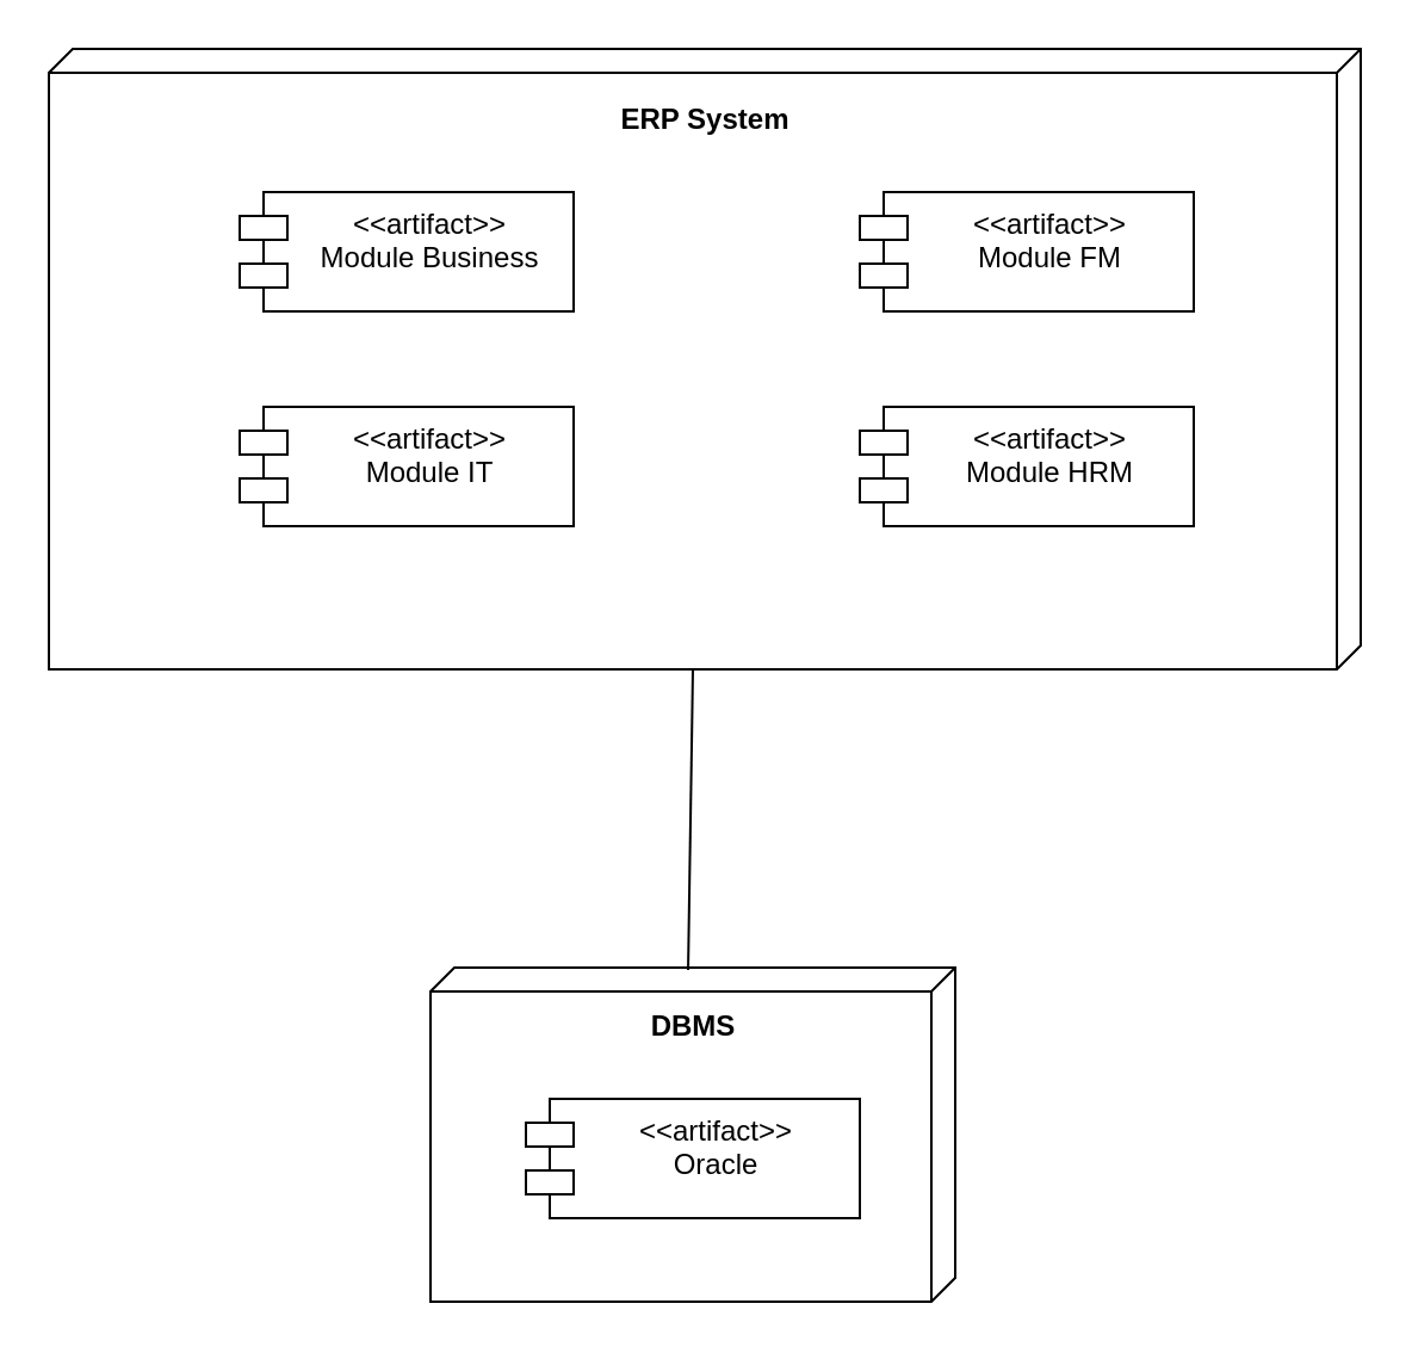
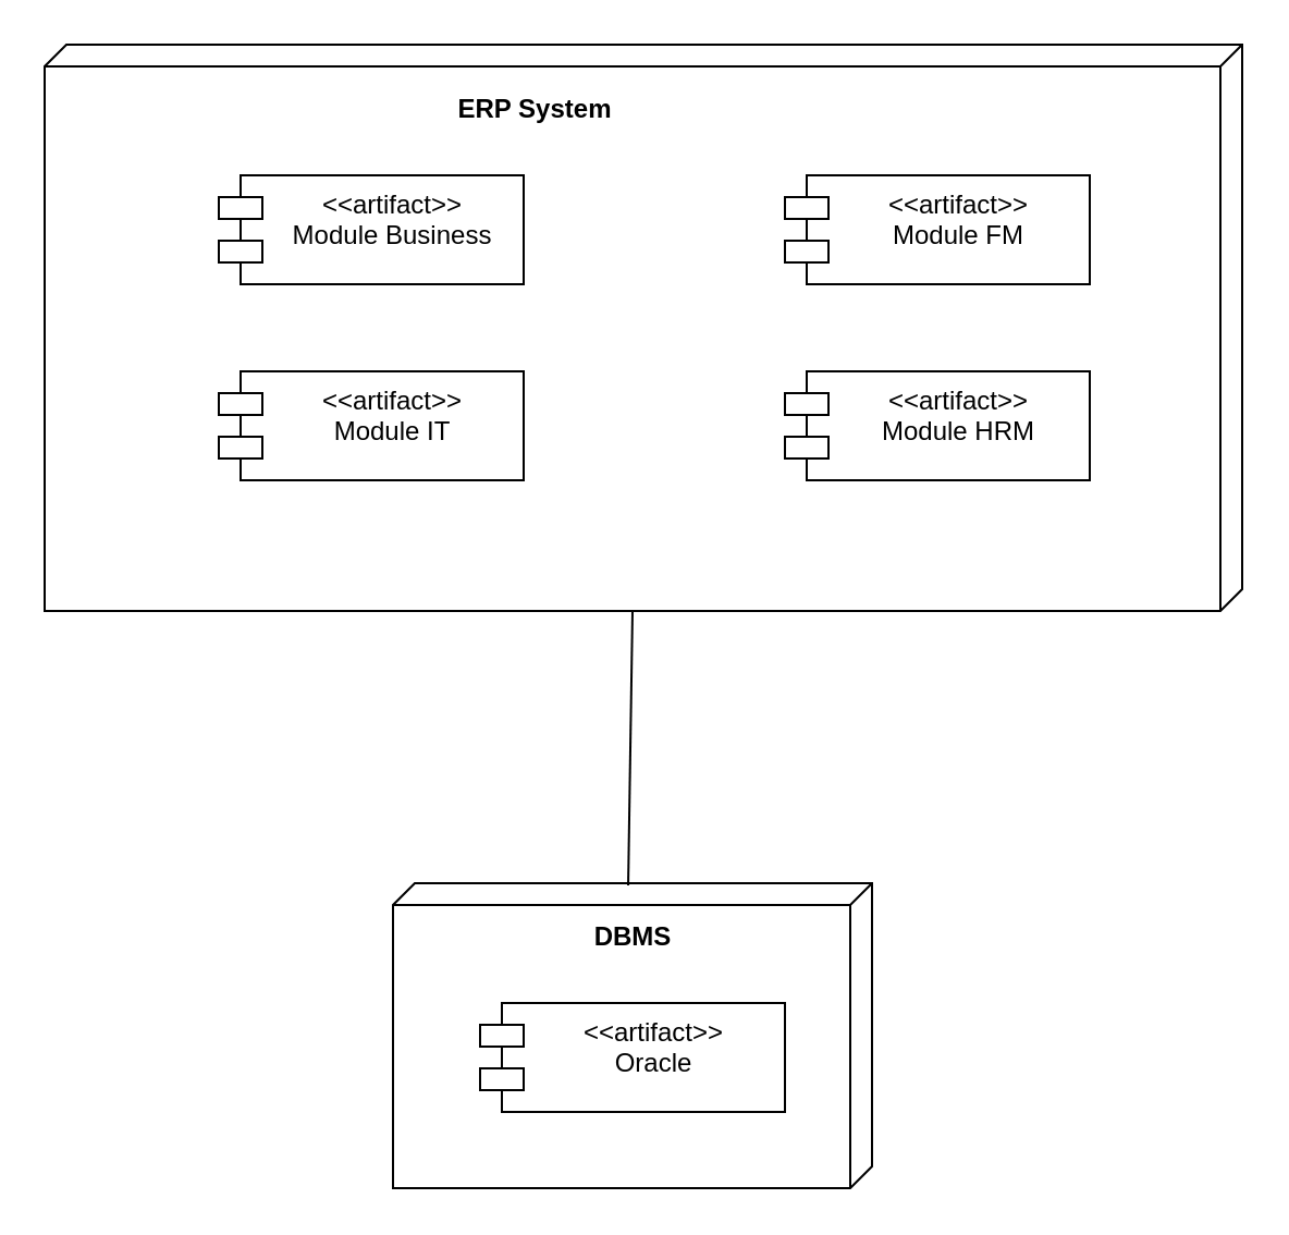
- <mxCell id="3" value="ERP System" style="text;html=1;align=center;verticalAlign=middle;resizable=0;points=[];autosize=1;strokeColor=none;fillColor=none;fontStyle=1" parent="1" vertex="1"><mxGeometry x="255" y="40" width="80" height="20" as="geometry" /></mxCell>
+ <mxCell id="3" value="ERP System" style="text;html=1;align=center;verticalAlign=middle;resizable=0;points=[];autosize=1;strokeColor=none;fillColor=none;fontStyle=1" parent="1" vertex="1"><mxGeometry x="205" y="40" width="80" height="20" as="geometry" /></mxCell>
